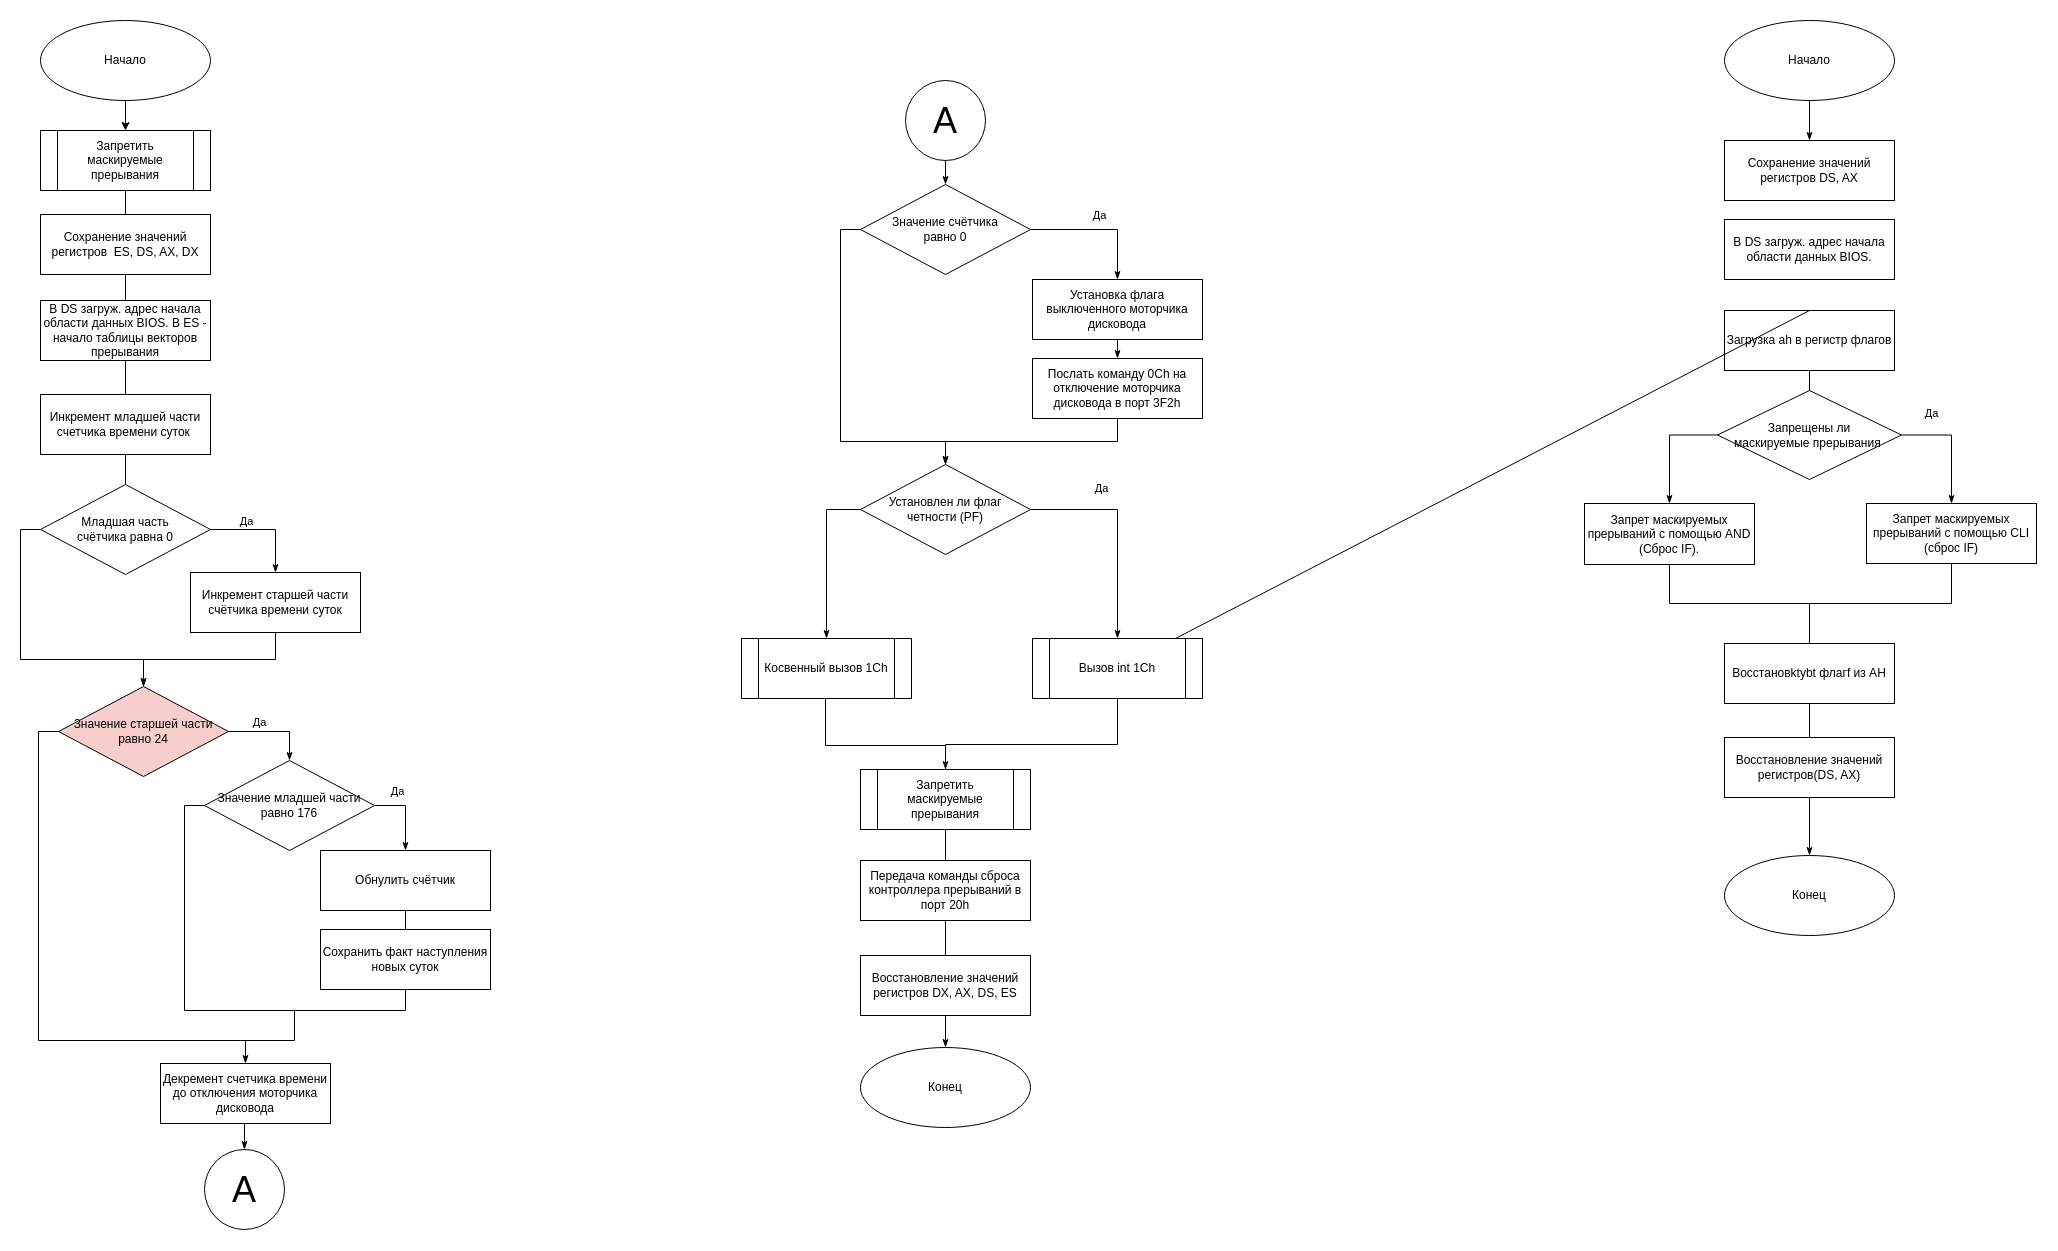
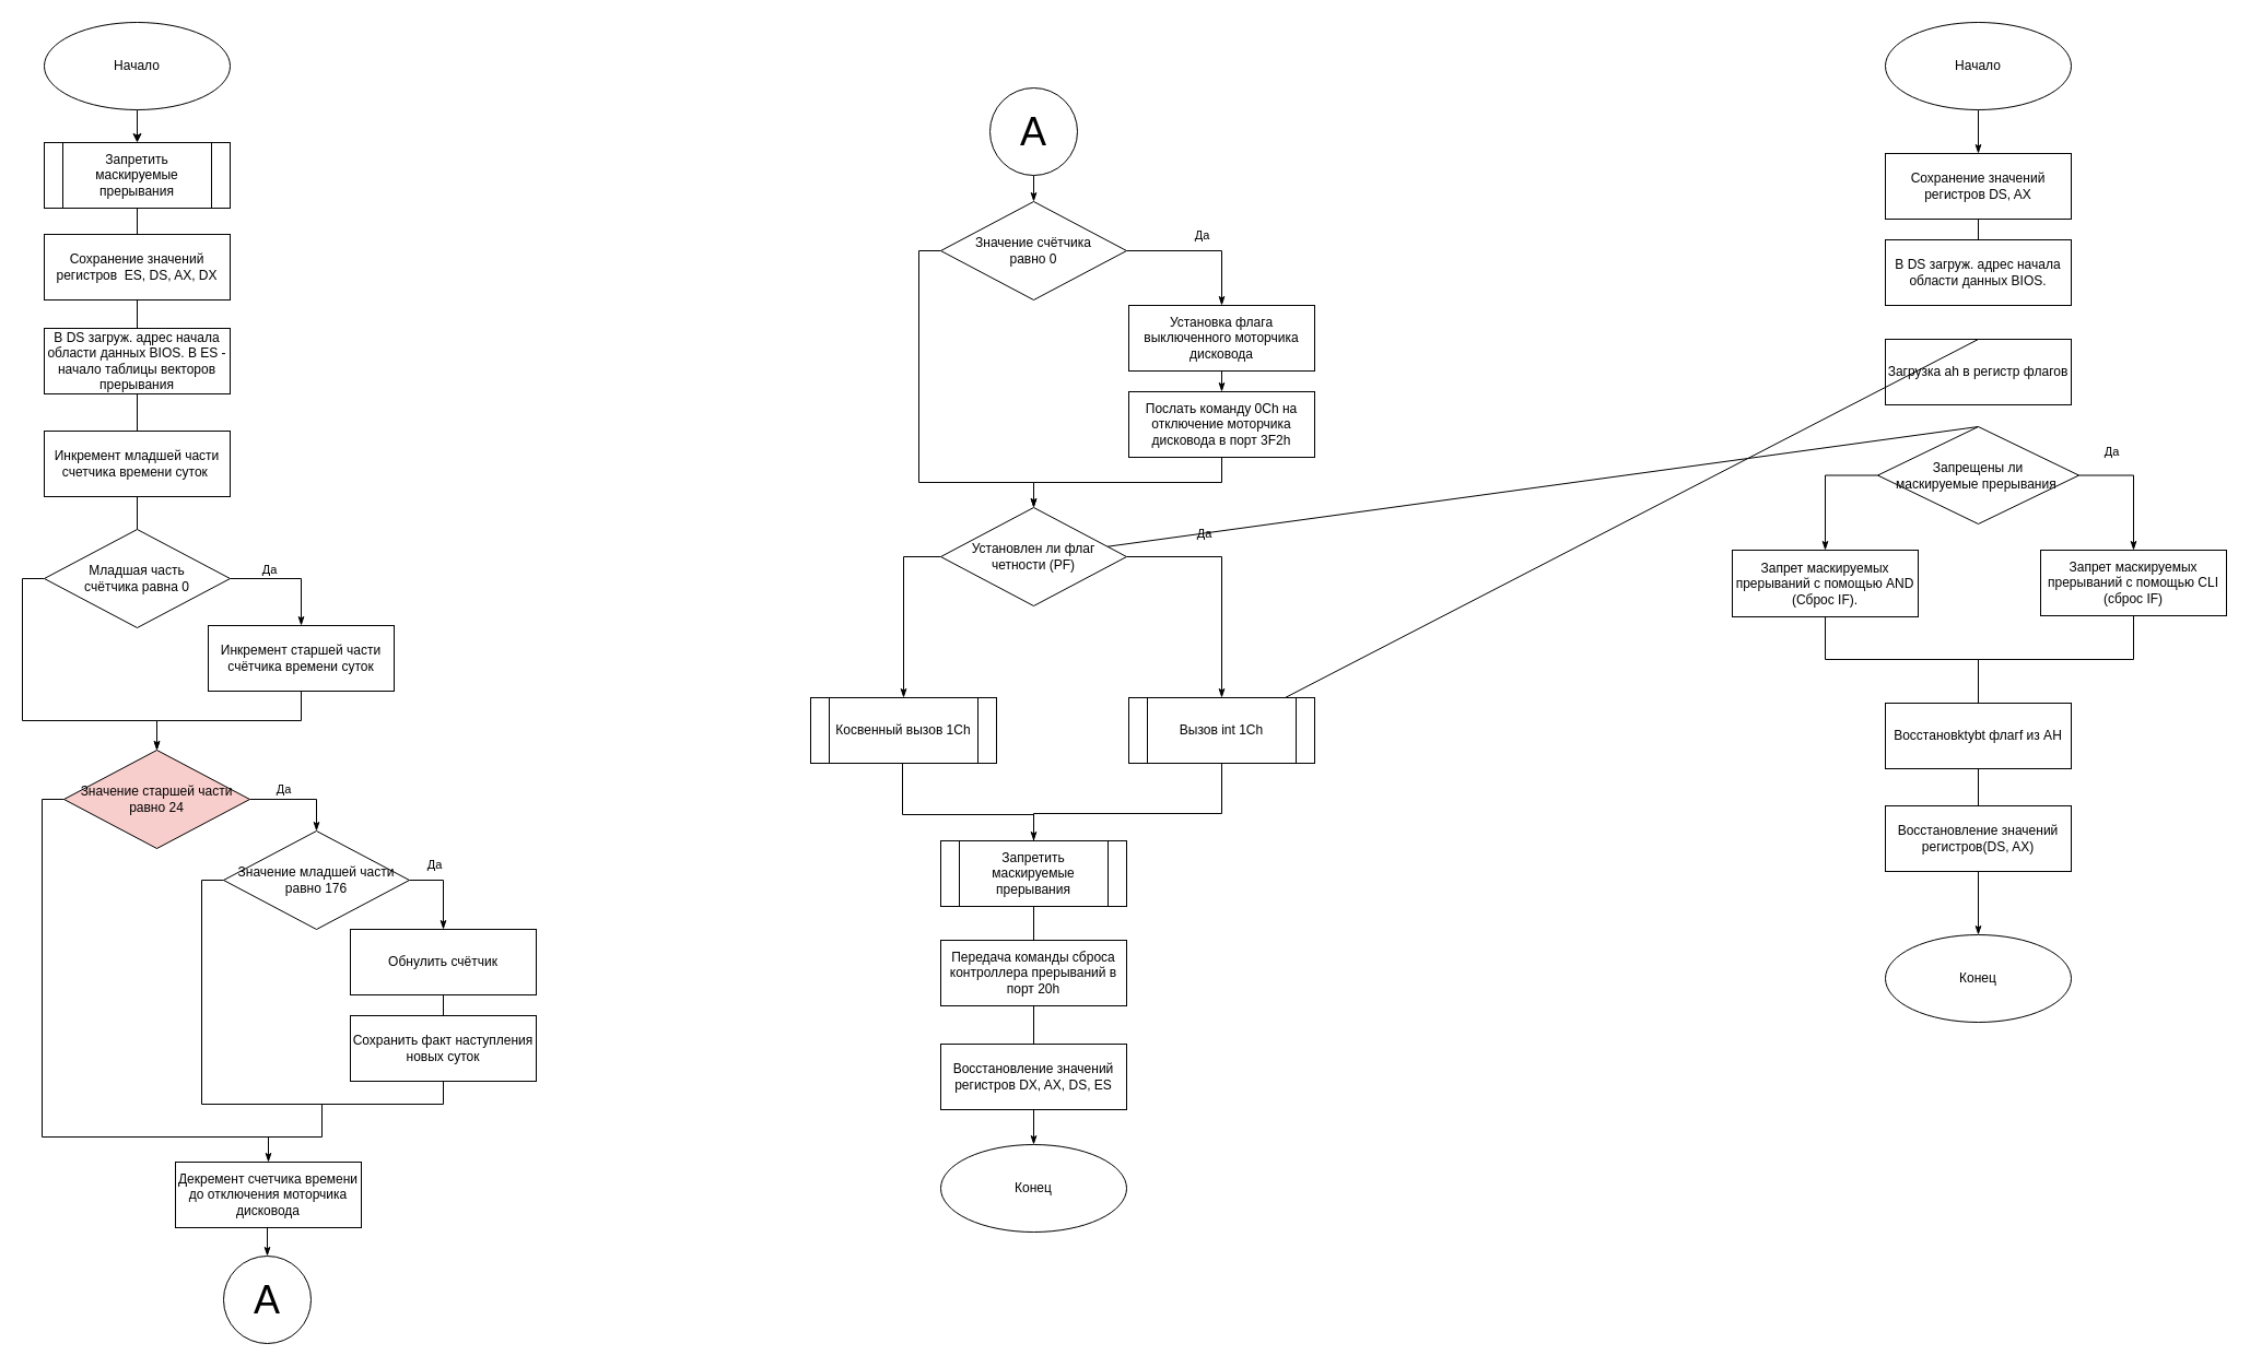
+ <mxCell id="74" value="" style="endArrow=none;html=1;entryX=0.5;entryY=1;entryDx=0;entryDy=0;exitX=0.5;exitY=0;exitDx=0;exitDy=0;" parent="1" source="70" target="55" edge="1"><mxGeometry width="50" height="50" relative="1" as="geometry"><mxPoint x="1820" y="300" as="sourcePoint" /><mxPoint x="1870" y="250" as="targetPoint" /></mxGeometry></mxCell>
- <mxCell id="76" value="" style="endArrow=none;html=1;entryX=0.5;entryY=1;entryDx=0;entryDy=0;exitX=0.5;exitY=0;exitDx=0;exitDy=0;" parent="1" source="59" target="73" edge="1"><mxGeometry width="50" height="50" relative="1" as="geometry"><mxPoint x="1590" y="390" as="sourcePoint" /><mxPoint x="1640" y="340" as="targetPoint" /></mxGeometry></mxCell>
+ <mxCell id="76" value="" style="endArrow=none;html=1;exitX=0.5;exitY=0;exitDx=0;exitDy=0;" parent="1" source="59" target="43" edge="1"><mxGeometry width="50" height="50" relative="1" as="geometry"><mxPoint x="1590" y="390" as="sourcePoint" /><mxPoint x="1640" y="340" as="targetPoint" /></mxGeometry></mxCell>
